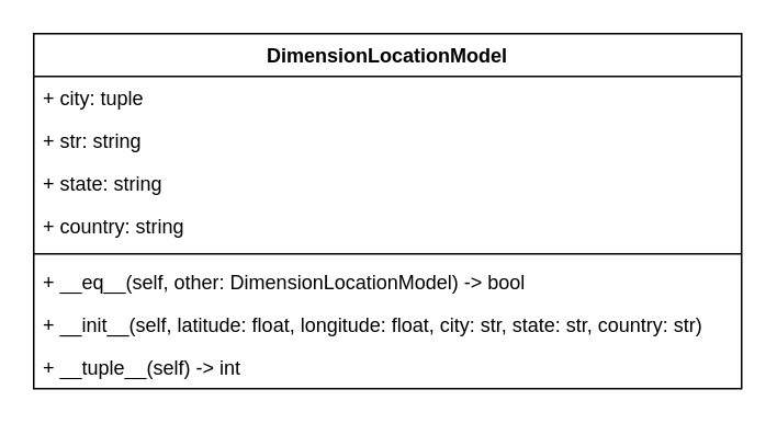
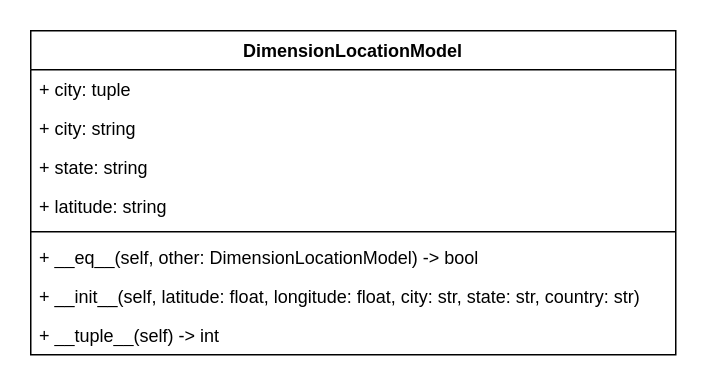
- <mxCell id="4" value="+ str: string               " style="text;strokeColor=none;fillColor=none;align=left;verticalAlign=top;spacingLeft=4;spacingRight=4;overflow=hidden;rotatable=0;points=[[0,0.5],[1,0.5]];portConstraint=eastwest;" vertex="1" parent="2"><mxGeometry y="52" width="430" height="26" as="geometry" /></mxCell>
+ <mxCell id="4" value="+ city: string               " style="text;strokeColor=none;fillColor=none;align=left;verticalAlign=top;spacingLeft=4;spacingRight=4;overflow=hidden;rotatable=0;points=[[0,0.5],[1,0.5]];portConstraint=eastwest;" vertex="1" parent="2"><mxGeometry y="52" width="430" height="26" as="geometry" /></mxCell>
- <mxCell id="6" value="+ country: string           " style="text;strokeColor=none;fillColor=none;align=left;verticalAlign=top;spacingLeft=4;spacingRight=4;overflow=hidden;rotatable=0;points=[[0,0.5],[1,0.5]];portConstraint=eastwest;" vertex="1" parent="2"><mxGeometry y="104" width="430" height="26" as="geometry" /></mxCell>
+ <mxCell id="6" value="+ latitude: string           " style="text;strokeColor=none;fillColor=none;align=left;verticalAlign=top;spacingLeft=4;spacingRight=4;overflow=hidden;rotatable=0;points=[[0,0.5],[1,0.5]];portConstraint=eastwest;" vertex="1" parent="2"><mxGeometry y="104" width="430" height="26" as="geometry" /></mxCell>
